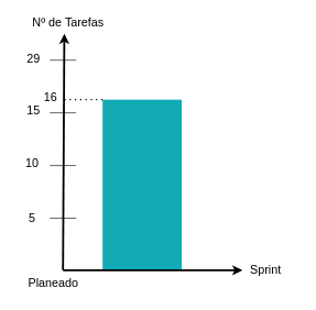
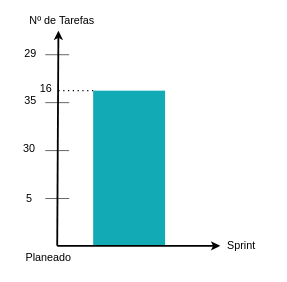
- <mxCell id="9" value="15" style="text;spacingTop=-5;align=center;verticalAlign=middle;fontStyle=0;html=1;fontSize=18;points=[]" parent="1" vertex="1"><mxGeometry x="37" y="150.5" width="26" height="40" as="geometry" /></mxCell>
+ <mxCell id="9" value="35" style="text;spacingTop=-5;align=center;verticalAlign=middle;fontStyle=0;html=1;fontSize=18;points=[]" parent="1" vertex="1"><mxGeometry x="37" y="150.5" width="26" height="40" as="geometry" /></mxCell>
- <mxCell id="8" value="10" style="text;spacingTop=-5;align=center;verticalAlign=middle;fontStyle=0;html=1;fontSize=18;points=[]" parent="1" vertex="1"><mxGeometry x="33" y="219.5" width="30" height="60" as="geometry" /></mxCell>
+ <mxCell id="8" value="30" style="text;spacingTop=-5;align=center;verticalAlign=middle;fontStyle=0;html=1;fontSize=18;points=[]" parent="1" vertex="1"><mxGeometry x="33" y="219.5" width="30" height="60" as="geometry" /></mxCell>
